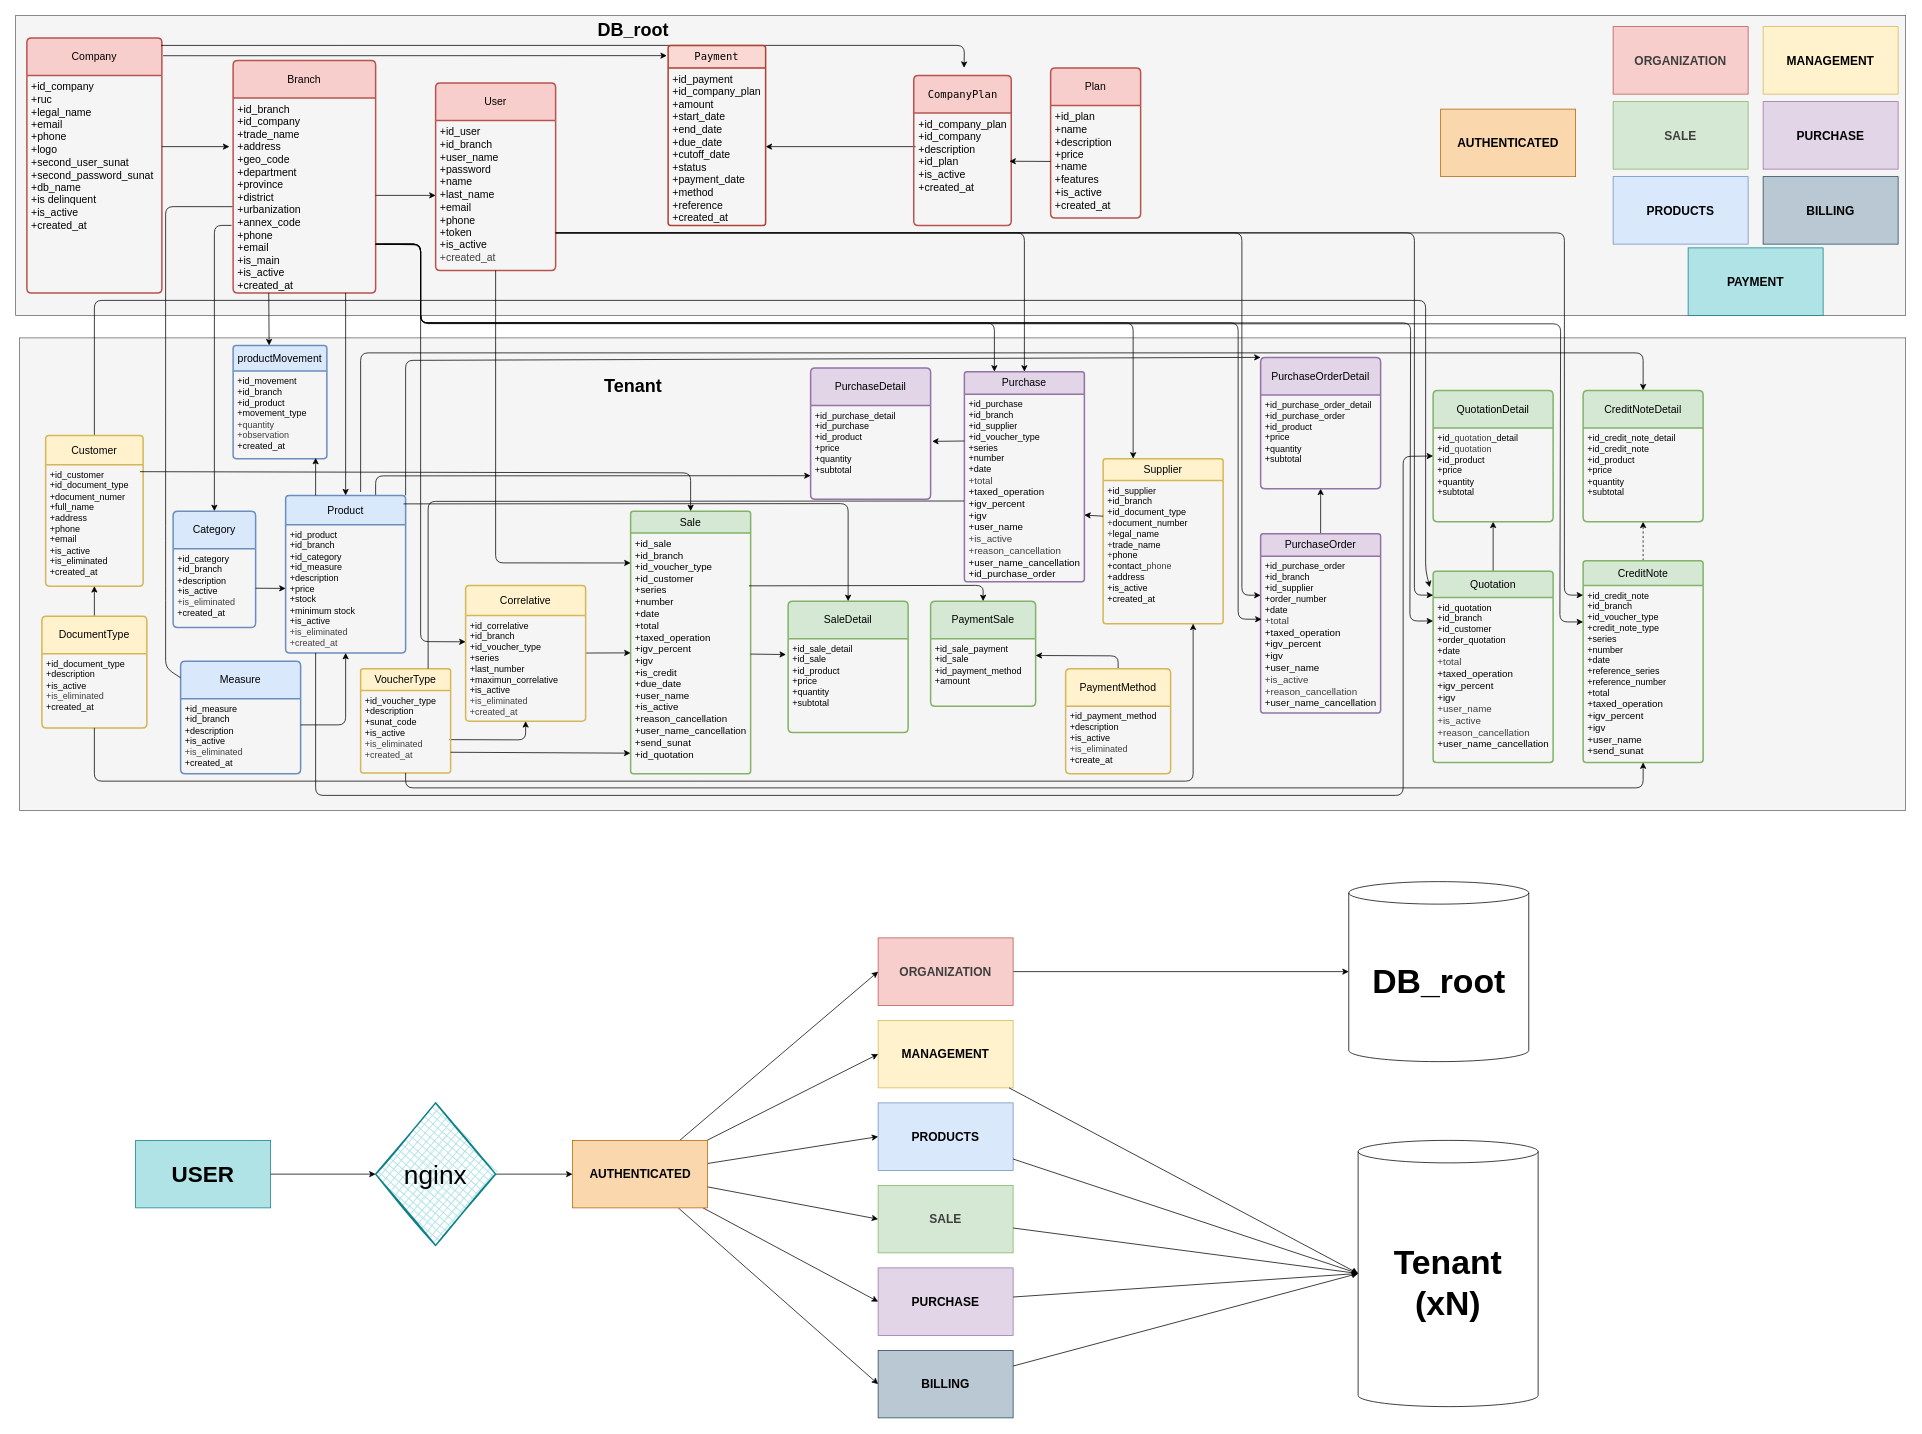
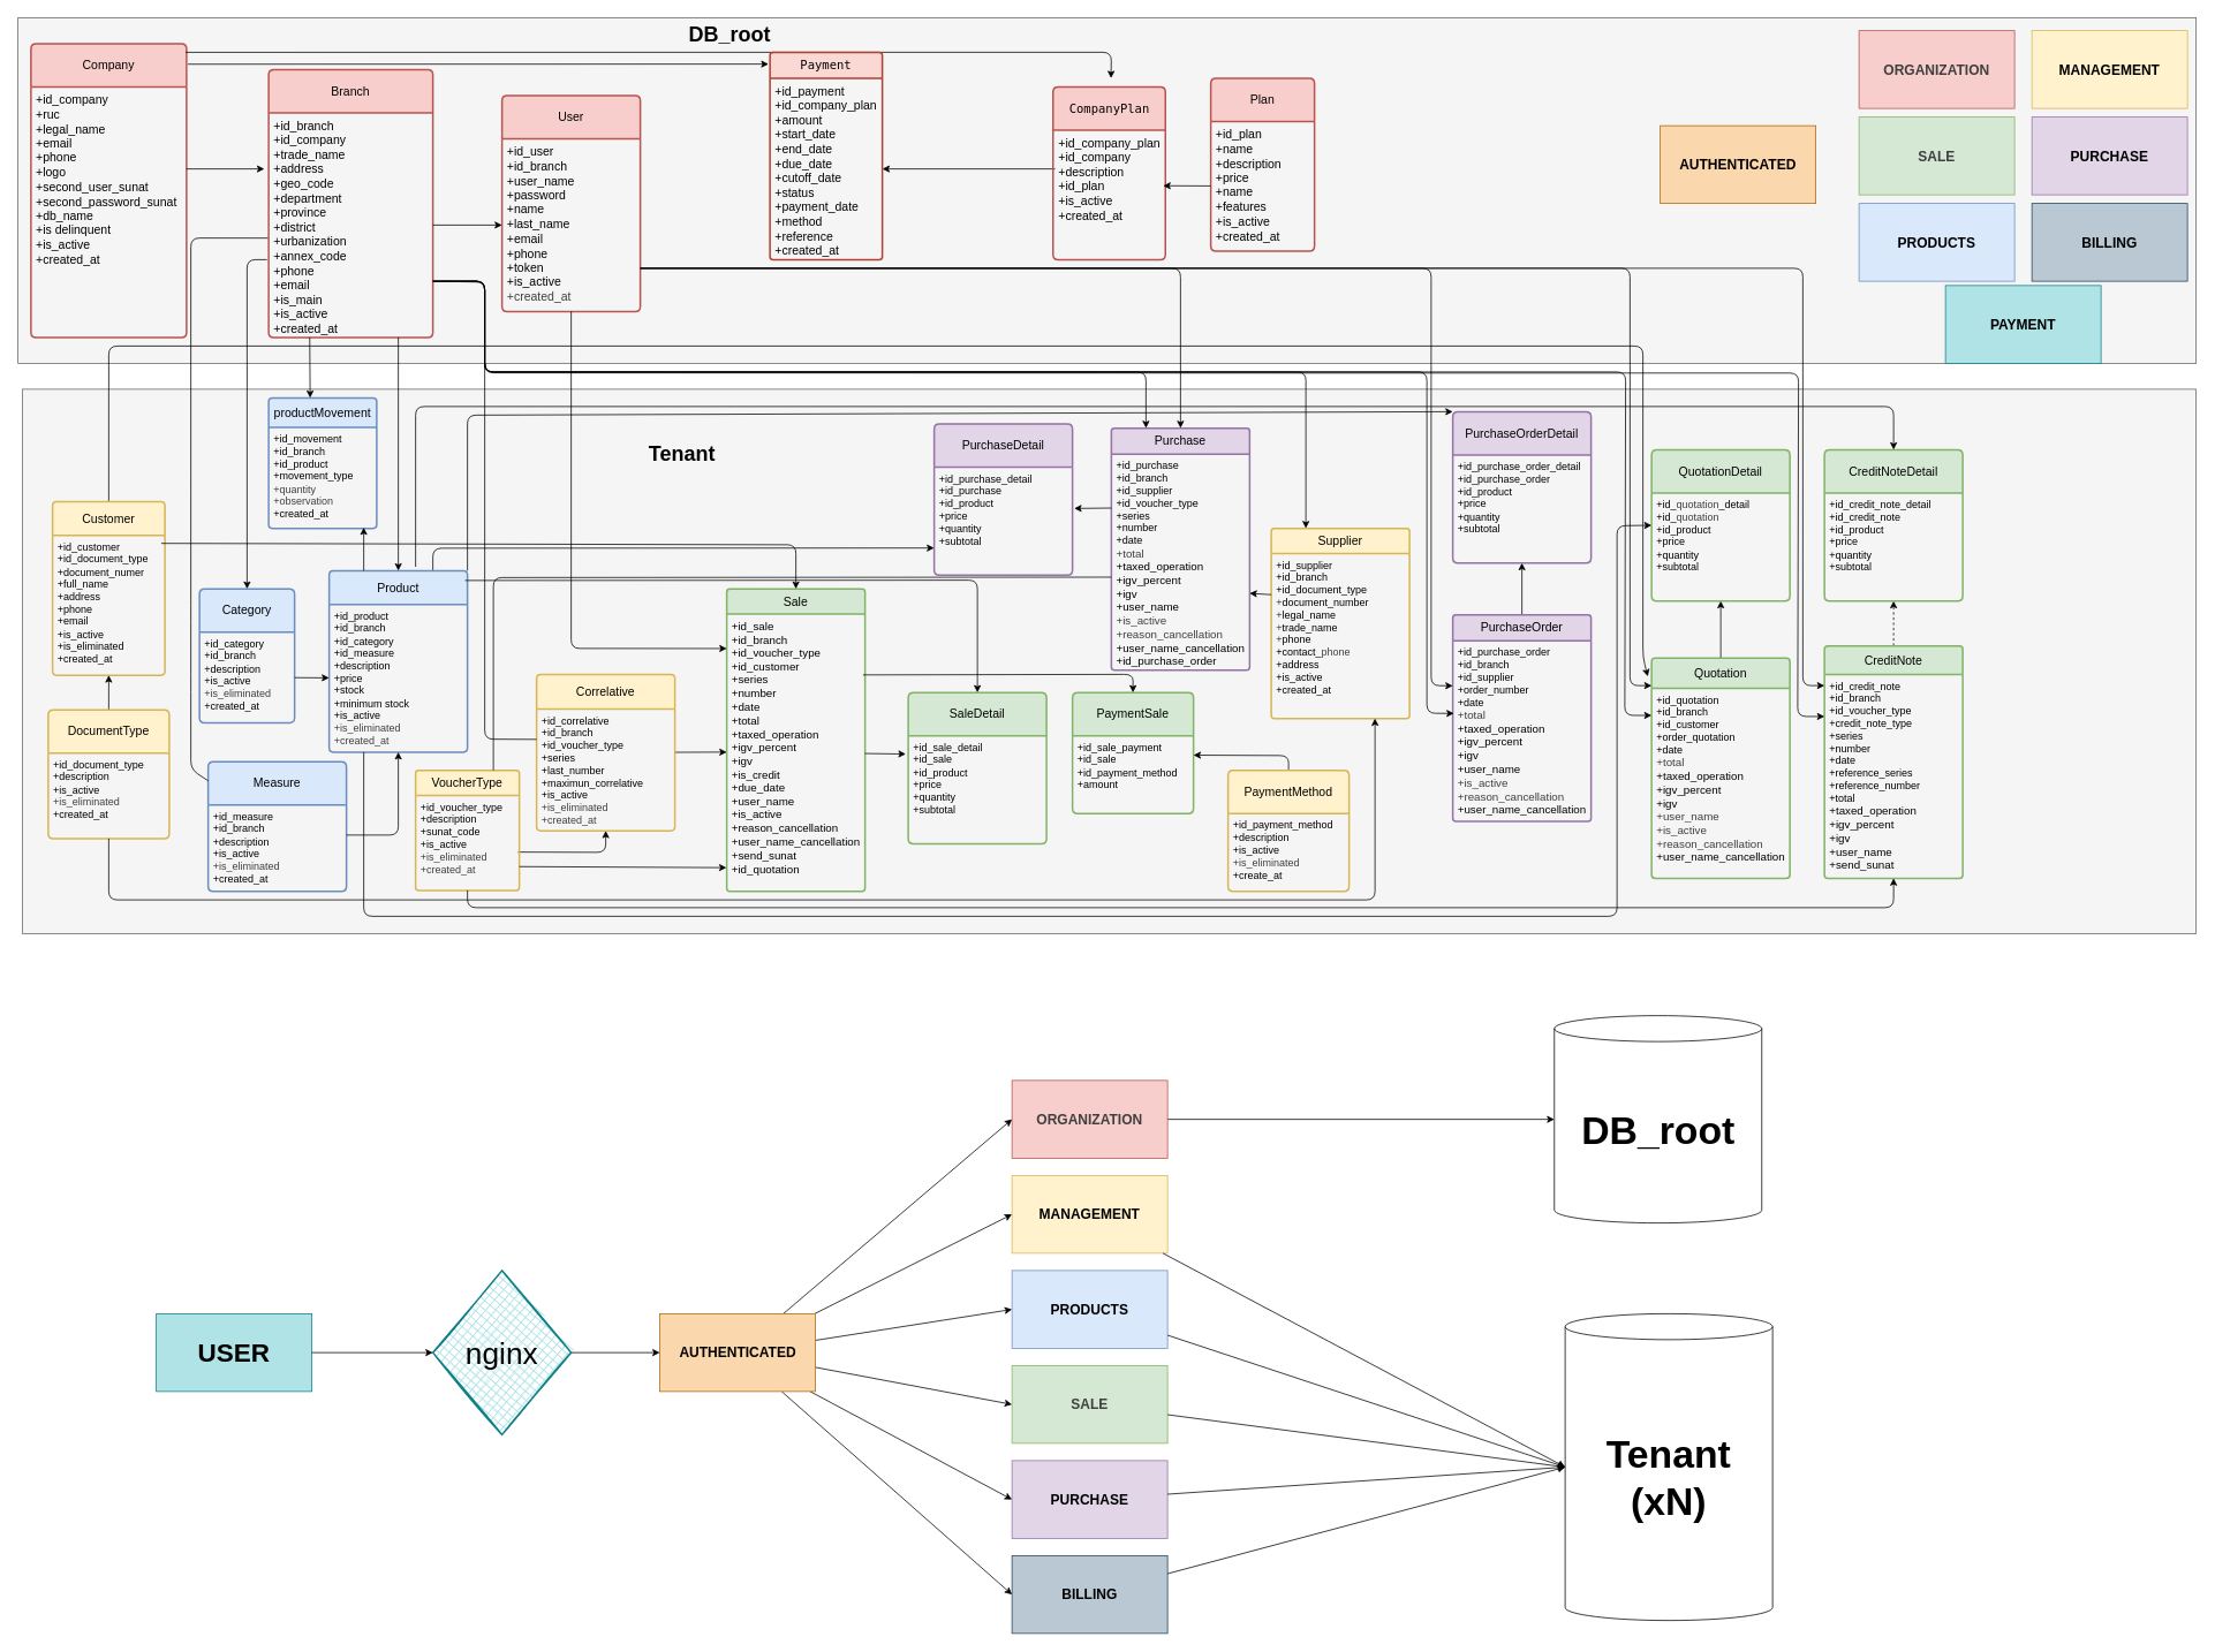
- <mxCell id="19" value="Tenant" style="text;strokeColor=none;fillColor=none;html=1;fontSize=24;fontStyle=1;verticalAlign=middle;align=center;" parent="1" vertex="1"><mxGeometry x="762.5" y="495" width="160" height="40" as="geometry" /></mxCell>
+ <mxCell id="19" value="Tenant" style="text;strokeColor=none;fillColor=none;html=1;fontSize=24;fontStyle=1;verticalAlign=middle;align=center;" parent="1" vertex="1"><mxGeometry x="707.5" y="505" width="160" height="40" as="geometry" /></mxCell>
- <mxCell id="42" style="edgeStyle=none;html=1;exitX=1;exitY=0.75;exitDx=0;exitDy=0;entryX=0;entryY=0.25;entryDx=0;entryDy=0;" parent="1" source="8" target="41" edge="1"><mxGeometry relative="1" as="geometry"><Array as="points"><mxPoint x="560" y="325" /><mxPoint x="560" y="855" /></Array></mxGeometry></mxCell>
+ <mxCell id="42" style="edgeStyle=none;html=1;exitX=1;exitY=0.75;exitDx=0;exitDy=0;entryX=0;entryY=0.25;entryDx=0;entryDy=0;endArrow=none;" parent="1" source="8" target="41" edge="1"><mxGeometry relative="1" as="geometry"><Array as="points"><mxPoint x="560" y="325" /><mxPoint x="560" y="855" /></Array></mxGeometry></mxCell>
